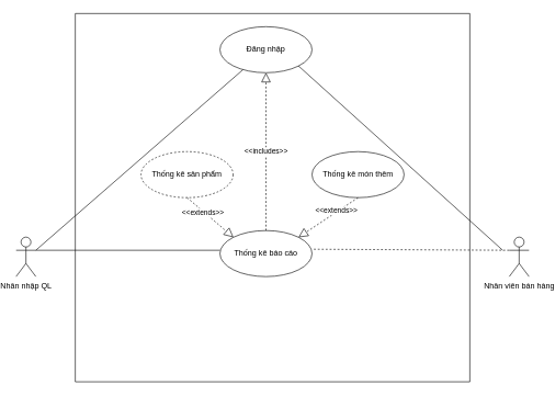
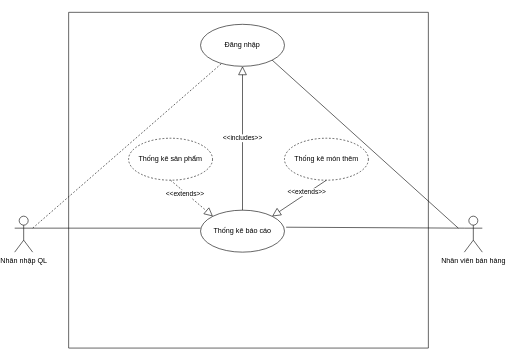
- <mxCell id="11" value="&amp;lt;&amp;lt;includes&amp;gt;&amp;gt;" style="endArrow=block;dashed=1;endFill=0;endSize=12;html=1;rounded=0;entryX=0.5;entryY=1;entryDx=0;entryDy=0;exitX=0.5;exitY=0;exitDx=0;exitDy=0;" edge="1" parent="1" source="2" target="3"><mxGeometry width="160" relative="1" as="geometry"><mxPoint x="260" y="340" as="sourcePoint" /><mxPoint x="420" y="340" as="targetPoint" /></mxGeometry></mxCell>
+ <mxCell id="11" value="&amp;lt;&amp;lt;includes&amp;gt;&amp;gt;" style="endArrow=block;dashed=0;endFill=0;endSize=12;html=1;rounded=0;entryX=0.5;entryY=1;entryDx=0;entryDy=0;exitX=0.5;exitY=0;exitDx=0;exitDy=0;" edge="1" parent="1" source="2" target="3"><mxGeometry width="160" relative="1" as="geometry"><mxPoint x="260" y="340" as="sourcePoint" /><mxPoint x="420" y="340" as="targetPoint" /></mxGeometry></mxCell>
- <mxCell id="5" value="" style="endArrow=none;html=1;rounded=0;exitX=1;exitY=0.333;exitDx=0;exitDy=0;exitPerimeter=0;" edge="1" parent="1" source="8" target="3"><mxGeometry width="50" height="50" relative="1" as="geometry"><mxPoint x="-27.308" y="350" as="sourcePoint" /><mxPoint x="0" y="250" as="targetPoint" /></mxGeometry></mxCell>
+ <mxCell id="5" value="" style="endArrow=none;html=1;rounded=0;exitX=1;exitY=0.333;exitDx=0;exitDy=0;exitPerimeter=0;dashed=1;" edge="1" parent="1" source="8" target="3"><mxGeometry width="50" height="50" relative="1" as="geometry"><mxPoint x="-27.308" y="350" as="sourcePoint" /><mxPoint x="0" y="250" as="targetPoint" /></mxGeometry></mxCell>
- <mxCell id="7" value="Thống kê món thêm" style="ellipse;whiteSpace=wrap;html=1;" vertex="1" parent="1"><mxGeometry x="470" y="230" width="140" height="70" as="geometry" /></mxCell>
+ <mxCell id="7" value="Thống kê món thêm" style="ellipse;whiteSpace=wrap;html=1;dashed=1;" vertex="1" parent="1"><mxGeometry x="470" y="230" width="140" height="70" as="geometry" /></mxCell>
- <mxCell id="9" value="" style="endArrow=block;dashed=1;endFill=0;endSize=12;html=1;rounded=0;exitX=0.5;exitY=1;exitDx=0;exitDy=0;entryX=1;entryY=0;entryDx=0;entryDy=0;" edge="1" parent="1" source="7" target="2"><mxGeometry width="160" relative="1" as="geometry"><mxPoint x="500" y="300" as="sourcePoint" /><mxPoint x="460" y="370" as="targetPoint" /></mxGeometry></mxCell>
+ <mxCell id="9" value="" style="endArrow=block;dashed=0;endFill=0;endSize=12;html=1;rounded=0;exitX=0.5;exitY=1;exitDx=0;exitDy=0;entryX=1;entryY=0;entryDx=0;entryDy=0;" edge="1" parent="1" source="7" target="2"><mxGeometry width="160" relative="1" as="geometry"><mxPoint x="500" y="300" as="sourcePoint" /><mxPoint x="460" y="370" as="targetPoint" /></mxGeometry></mxCell>
- <mxCell id="17" value="" style="endArrow=none;html=1;rounded=0;entryX=0;entryY=0.333;entryDx=0;entryDy=0;entryPerimeter=0;exitX=1.02;exitY=0.406;exitDx=0;exitDy=0;exitPerimeter=0;dashed=1;" edge="1" parent="1" source="2" target="16"><mxGeometry width="50" height="50" relative="1" as="geometry"><mxPoint x="370" y="460" as="sourcePoint" /><mxPoint x="420" y="410" as="targetPoint" /></mxGeometry></mxCell>
+ <mxCell id="17" value="" style="endArrow=none;html=1;rounded=0;entryX=0;entryY=0.333;entryDx=0;entryDy=0;entryPerimeter=0;exitX=1.02;exitY=0.406;exitDx=0;exitDy=0;exitPerimeter=0;" edge="1" parent="1" source="2" target="16"><mxGeometry width="50" height="50" relative="1" as="geometry"><mxPoint x="370" y="460" as="sourcePoint" /><mxPoint x="420" y="410" as="targetPoint" /></mxGeometry></mxCell>
